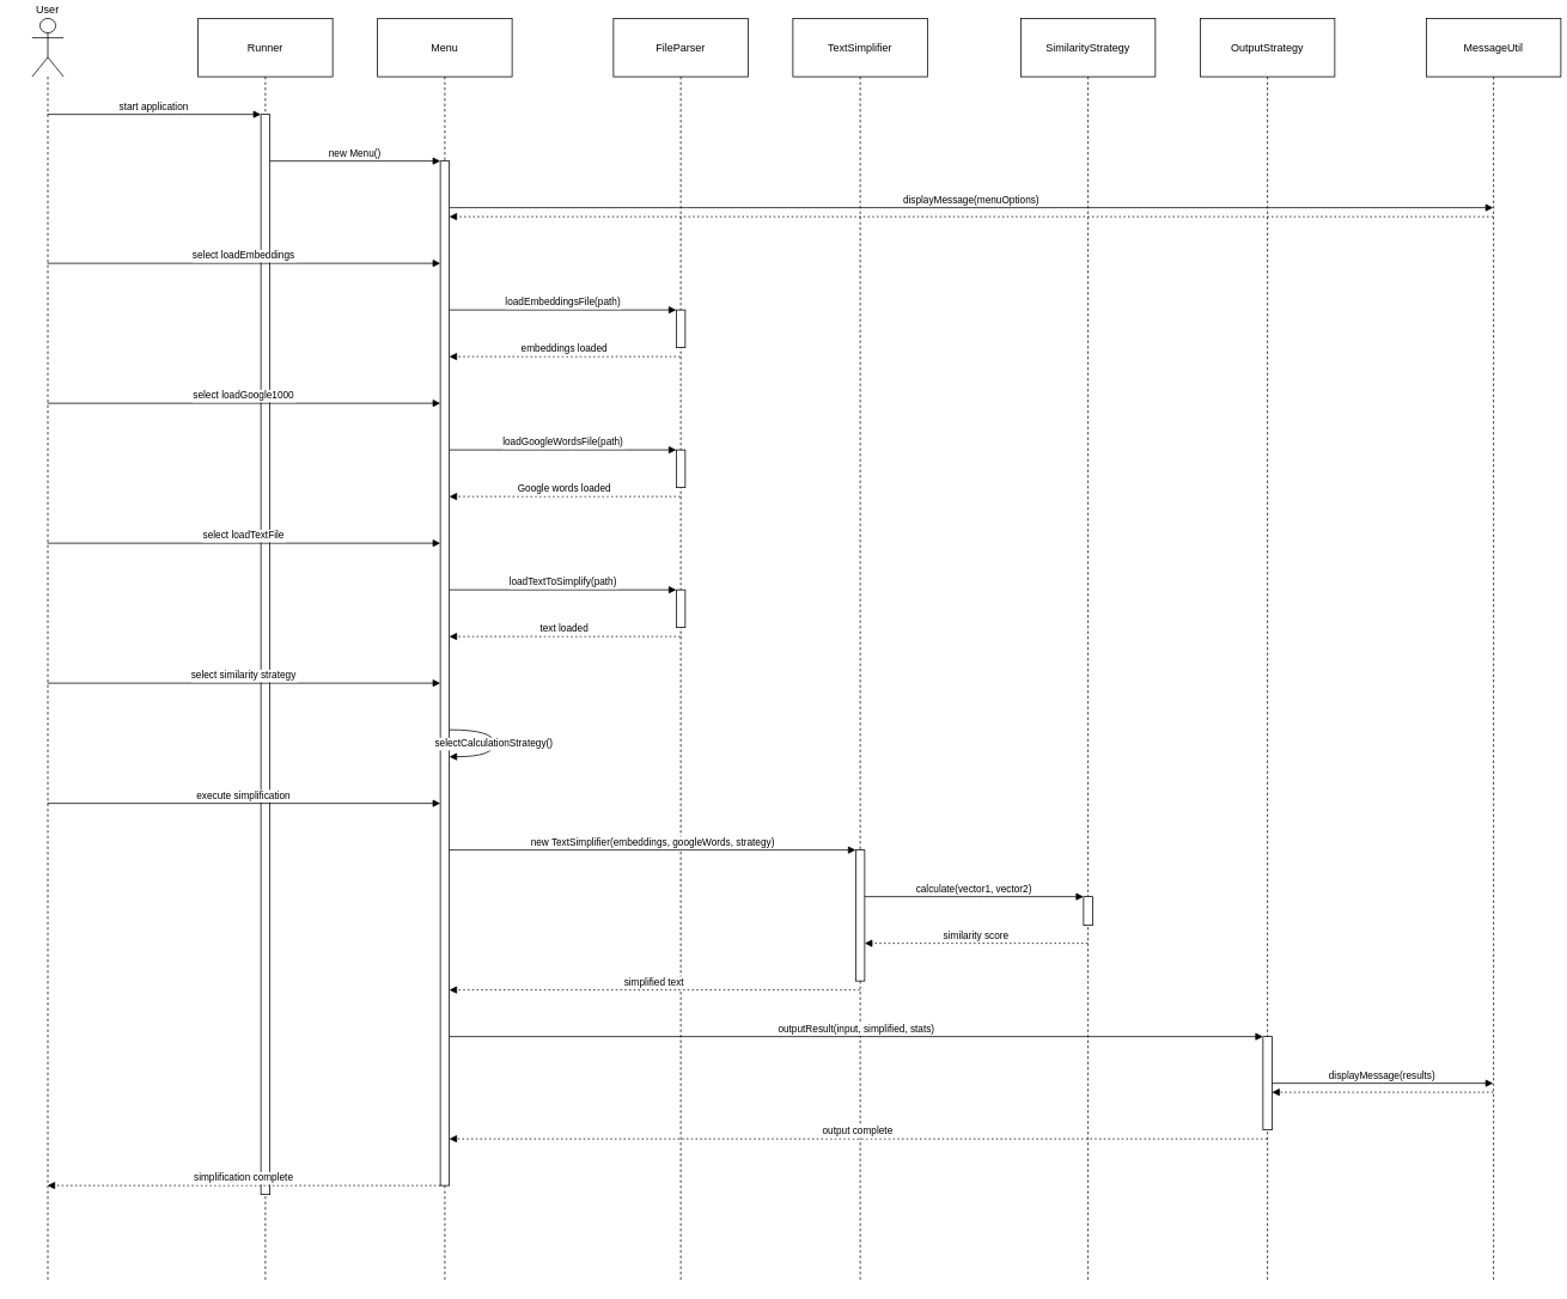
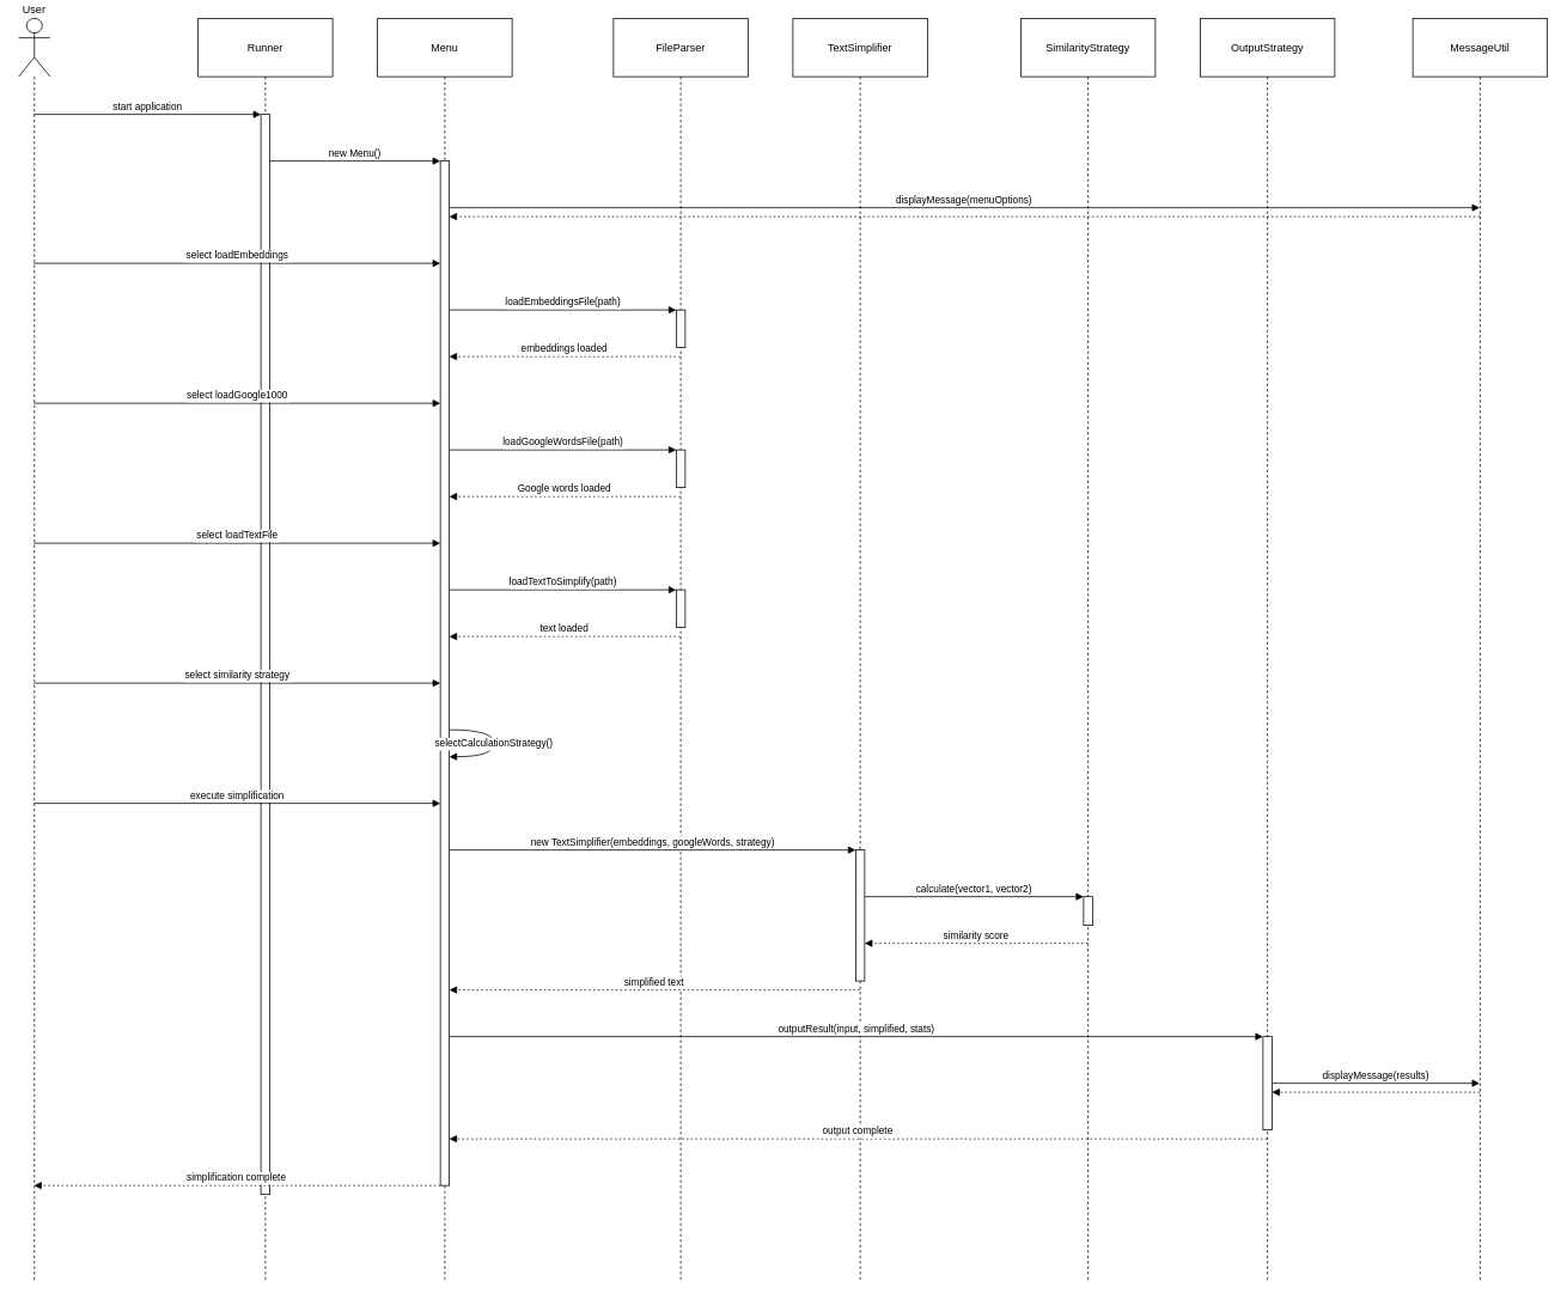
- <mxCell id="2" value="User" style="shape=umlLifeline;perimeter=lifelinePerimeter;whiteSpace=wrap;container=1;dropTarget=0;collapsible=0;recursiveResize=0;outlineConnect=0;portConstraint=eastwest;newEdgeStyle={&quot;edgeStyle&quot;:&quot;elbowEdgeStyle&quot;,&quot;elbow&quot;:&quot;vertical&quot;,&quot;curved&quot;:0,&quot;rounded&quot;:0};participant=umlActor;verticalAlign=bottom;labelPosition=center;verticalLabelPosition=top;align=center;size=65;" vertex="1" parent="1"><mxGeometry x="35" y="20" width="35" height="1406" as="geometry" /></mxCell>
+ <mxCell id="2" value="User" style="shape=umlLifeline;perimeter=lifelinePerimeter;whiteSpace=wrap;container=1;dropTarget=0;collapsible=0;recursiveResize=0;outlineConnect=0;portConstraint=eastwest;newEdgeStyle={&quot;edgeStyle&quot;:&quot;elbowEdgeStyle&quot;,&quot;elbow&quot;:&quot;vertical&quot;,&quot;curved&quot;:0,&quot;rounded&quot;:0};participant=umlActor;verticalAlign=bottom;labelPosition=center;verticalLabelPosition=top;align=center;size=65;" vertex="1" parent="1"><mxGeometry x="20" y="20" width="35" height="1406" as="geometry" /></mxCell>
- <mxCell id="17" value="MessageUtil" style="shape=umlLifeline;perimeter=lifelinePerimeter;whiteSpace=wrap;container=1;dropTarget=0;collapsible=0;recursiveResize=0;outlineConnect=0;portConstraint=eastwest;newEdgeStyle={&quot;edgeStyle&quot;:&quot;elbowEdgeStyle&quot;,&quot;elbow&quot;:&quot;vertical&quot;,&quot;curved&quot;:0,&quot;rounded&quot;:0};size=65;" vertex="1" parent="1"><mxGeometry x="1589" y="20" width="150" height="1406" as="geometry" /></mxCell>
+ <mxCell id="17" value="MessageUtil" style="shape=umlLifeline;perimeter=lifelinePerimeter;whiteSpace=wrap;container=1;dropTarget=0;collapsible=0;recursiveResize=0;outlineConnect=0;portConstraint=eastwest;newEdgeStyle={&quot;edgeStyle&quot;:&quot;elbowEdgeStyle&quot;,&quot;elbow&quot;:&quot;vertical&quot;,&quot;curved&quot;:0,&quot;rounded&quot;:0};size=65;" vertex="1" parent="1"><mxGeometry x="1574" y="20" width="150" height="1406" as="geometry" /></mxCell>
